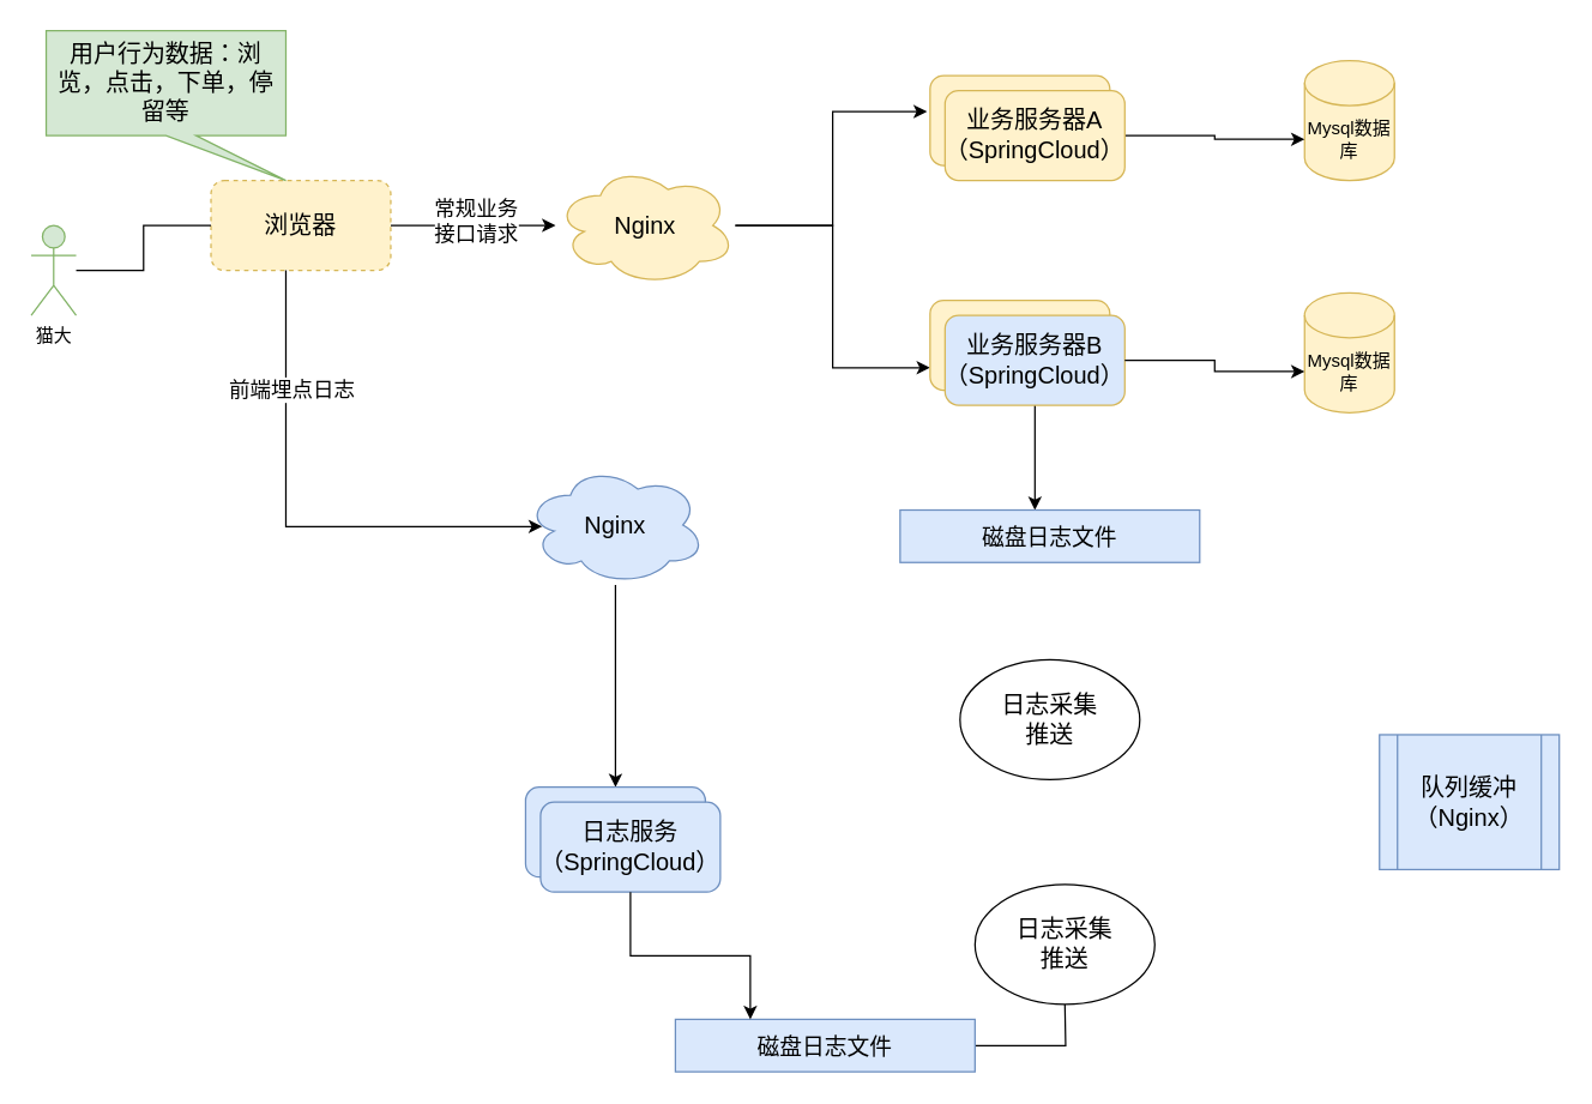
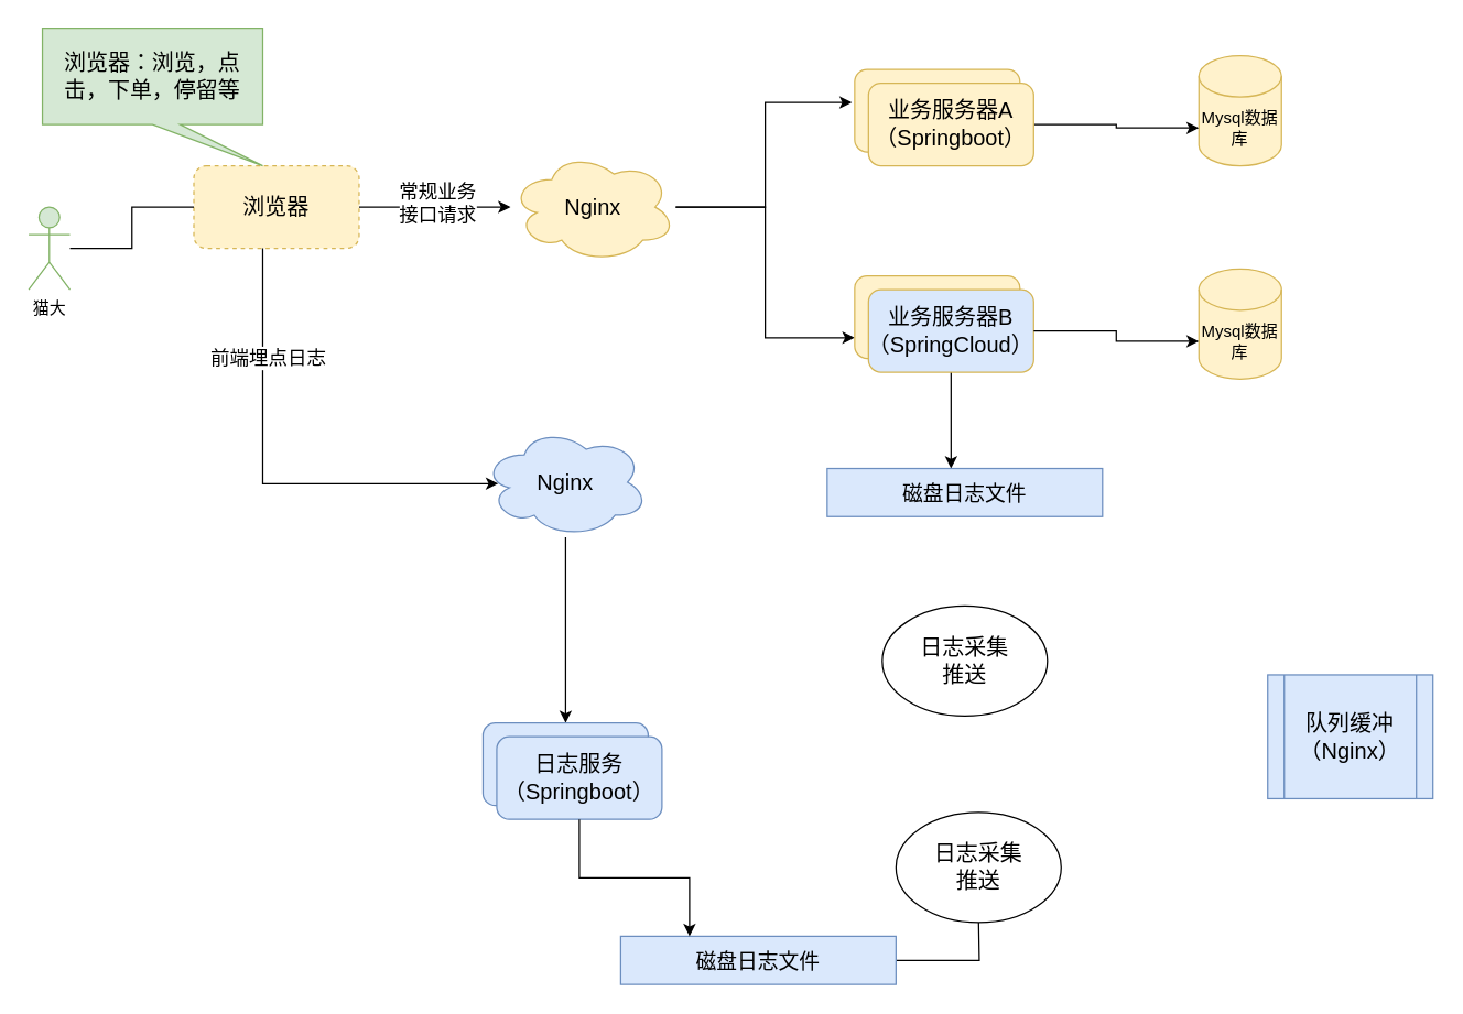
- <mxCell id="5" value="用户行为数据：浏览，点击，下单，停留等" style="shape=callout;whiteSpace=wrap;html=1;perimeter=calloutPerimeter;position2=1;fillColor=#d5e8d4;strokeColor=#82b366;fontSize=16;" vertex="1" parent="1"><mxGeometry x="30" y="20" width="160" height="100" as="geometry" /></mxCell>
+ <mxCell id="5" value="浏览器：浏览，点击，下单，停留等" style="shape=callout;whiteSpace=wrap;html=1;perimeter=calloutPerimeter;position2=1;fillColor=#d5e8d4;strokeColor=#82b366;fontSize=16;" vertex="1" parent="1"><mxGeometry x="30" y="20" width="160" height="100" as="geometry" /></mxCell>
- <mxCell id="15" value="业务服务器A&lt;div&gt;（SpringCloud）&lt;/div&gt;" style="rounded=1;whiteSpace=wrap;html=1;fillColor=#fff2cc;strokeColor=#d6b656;fontSize=16;" vertex="1" parent="13"><mxGeometry x="10" y="10" width="120" height="60" as="geometry" /></mxCell>
+ <mxCell id="15" value="业务服务器A&lt;div&gt;（Springboot）&lt;/div&gt;" style="rounded=1;whiteSpace=wrap;html=1;fillColor=#fff2cc;strokeColor=#d6b656;fontSize=16;" vertex="1" parent="13"><mxGeometry x="10" y="10" width="120" height="60" as="geometry" /></mxCell>
- <mxCell id="28" value="日志服务&lt;div&gt;（SpringCloud）&lt;/div&gt;" style="rounded=1;whiteSpace=wrap;html=1;fillColor=#dae8fc;strokeColor=#6c8ebf;fontSize=16;" vertex="1" parent="26"><mxGeometry x="10" y="10" width="120" height="60" as="geometry" /></mxCell>
+ <mxCell id="28" value="日志服务&lt;div&gt;（Springboot）&lt;/div&gt;" style="rounded=1;whiteSpace=wrap;html=1;fillColor=#dae8fc;strokeColor=#6c8ebf;fontSize=16;" vertex="1" parent="26"><mxGeometry x="10" y="10" width="120" height="60" as="geometry" /></mxCell>
